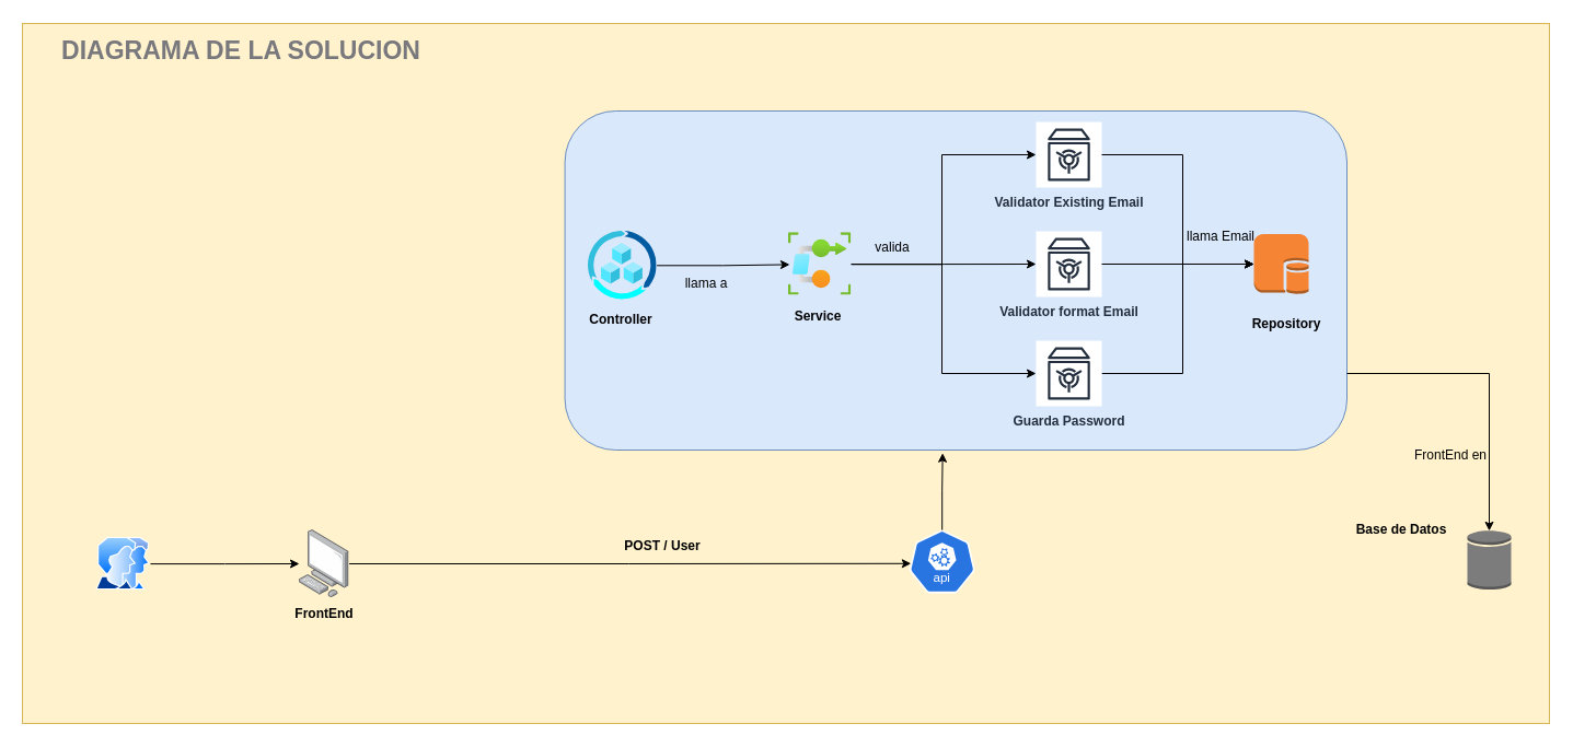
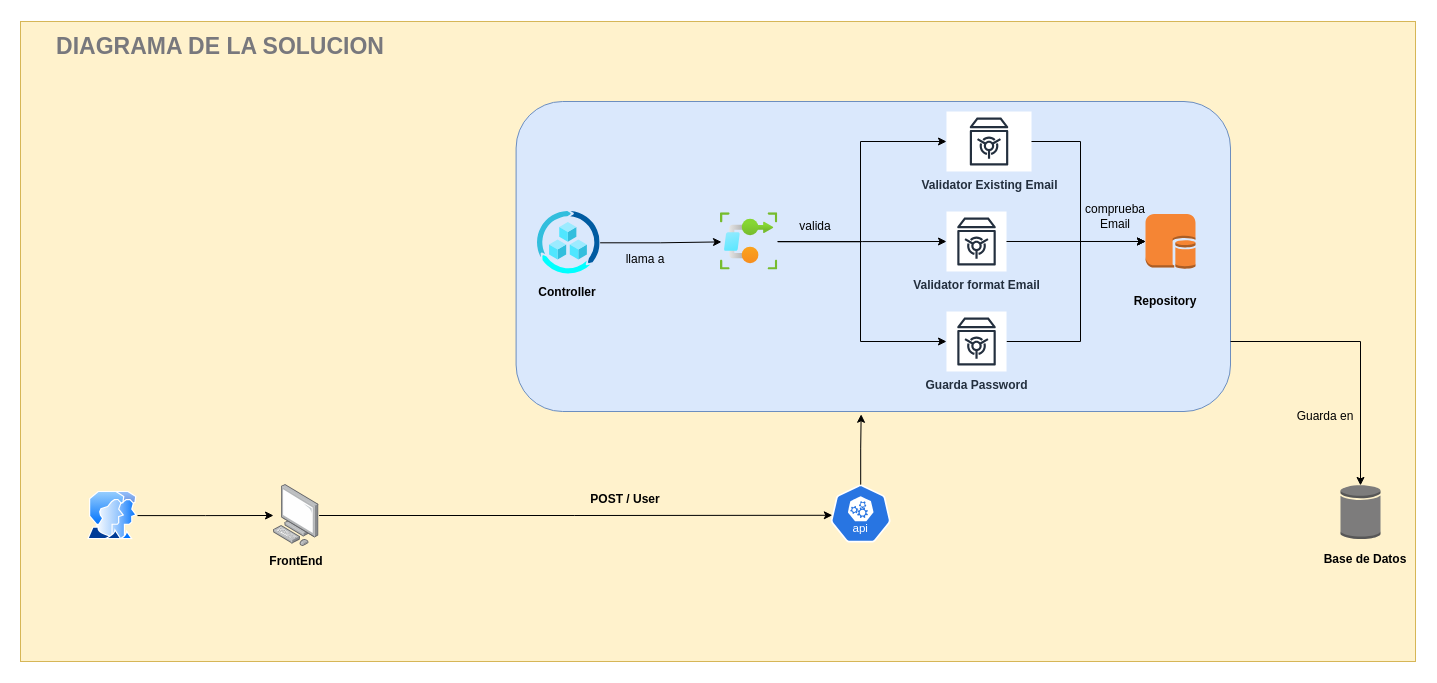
- <mxCell id="33" value="&lt;b&gt;Validator Existing Email&lt;/b&gt;" style="sketch=0;outlineConnect=0;fontColor=#232F3E;gradientColor=none;strokeColor=#232F3E;fillColor=#ffffff;dashed=0;verticalLabelPosition=bottom;verticalAlign=top;align=center;html=1;fontSize=12;fontStyle=0;aspect=fixed;shape=mxgraph.aws4.resourceIcon;resIcon=mxgraph.aws4.vault;" vertex="1" parent="1"><mxGeometry x="946" y="110.99" width="60" height="60" as="geometry" /></mxCell>
+ <mxCell id="33" value="&lt;b&gt;Validator Existing Email&lt;/b&gt;" style="sketch=0;outlineConnect=0;fontColor=#232F3E;gradientColor=none;strokeColor=#232F3E;fillColor=#ffffff;dashed=0;verticalLabelPosition=bottom;verticalAlign=top;align=center;html=1;fontSize=12;fontStyle=0;aspect=fixed;shape=mxgraph.aws4.resourceIcon;resIcon=mxgraph.aws4.vault;" vertex="1" parent="1"><mxGeometry x="946" y="110.99" width="85" height="60" as="geometry" /></mxCell>
- <mxCell id="30" value="llama Email" style="text;html=1;align=center;verticalAlign=middle;whiteSpace=wrap;rounded=0;" vertex="1" parent="1"><mxGeometry x="1070" y="201" width="90" height="30" as="geometry" /></mxCell>
+ <mxCell id="30" value="comprueba Email" style="text;html=1;align=center;verticalAlign=middle;whiteSpace=wrap;rounded=0;" vertex="1" parent="1"><mxGeometry x="1070" y="201" width="90" height="30" as="geometry" /></mxCell>
- <mxCell id="25" value="Service" style="text;html=1;align=center;verticalAlign=middle;whiteSpace=wrap;rounded=0;fontStyle=1" vertex="1" parent="1"><mxGeometry x="717.25" y="273.63" width="60" height="30" as="geometry" /></mxCell>
- <mxCell id="26" value="Repository" style="text;html=1;align=center;verticalAlign=middle;whiteSpace=wrap;rounded=0;fontStyle=1" vertex="1" parent="1"><mxGeometry x="1145" y="281" width="60" height="30" as="geometry" /></mxCell>
+ <mxCell id="26" value="Repository" style="text;html=1;align=center;verticalAlign=middle;whiteSpace=wrap;rounded=0;fontStyle=1" vertex="1" parent="1"><mxGeometry x="1135" y="286" width="60" height="30" as="geometry" /></mxCell>
- <mxCell id="31" value="FrontEnd en" style="text;html=1;align=center;verticalAlign=middle;whiteSpace=wrap;rounded=0;" vertex="1" parent="1"><mxGeometry x="1280" width="90" height="30" as="geometry" y="401" /></mxCell>
+ <mxCell id="31" value="Guarda en" style="text;html=1;align=center;verticalAlign=middle;whiteSpace=wrap;rounded=0;" vertex="1" parent="1"><mxGeometry x="1280" width="90" height="30" as="geometry" y="401" /></mxCell>
- <mxCell id="20" value="Base de Datos" style="text;html=1;align=center;verticalAlign=middle;whiteSpace=wrap;rounded=0;fontStyle=1" vertex="1" parent="1"><mxGeometry x="1234.75" y="469.1" width="90" height="30" as="geometry" /></mxCell>
+ <mxCell id="20" value="Base de Datos" style="text;html=1;align=center;verticalAlign=middle;whiteSpace=wrap;rounded=0;fontStyle=1" vertex="1" parent="1"><mxGeometry x="1319.75" y="544.1" width="90" height="30" as="geometry" /></mxCell>
- <mxCell id="27" value="POST / User" style="text;html=1;align=center;verticalAlign=middle;whiteSpace=wrap;rounded=0;fontStyle=1" vertex="1" parent="1"><mxGeometry x="560" y="484" width="90" height="30" as="geometry" /></mxCell>
+ <mxCell id="27" value="POST / User" style="text;html=1;align=center;verticalAlign=middle;whiteSpace=wrap;rounded=0;fontStyle=1" vertex="1" parent="1"><mxGeometry x="580" y="484" width="90" height="30" as="geometry" /></mxCell>
